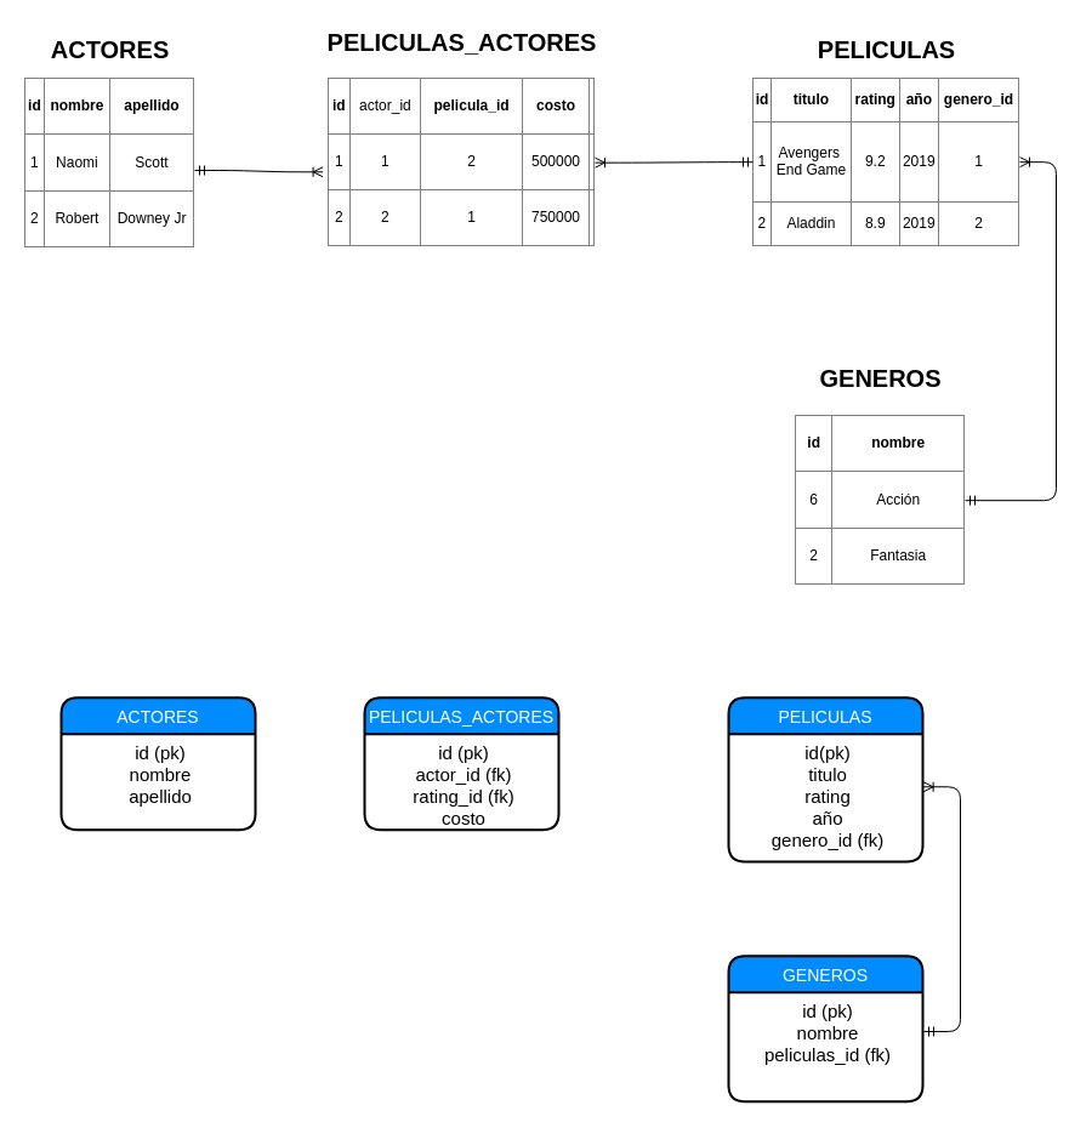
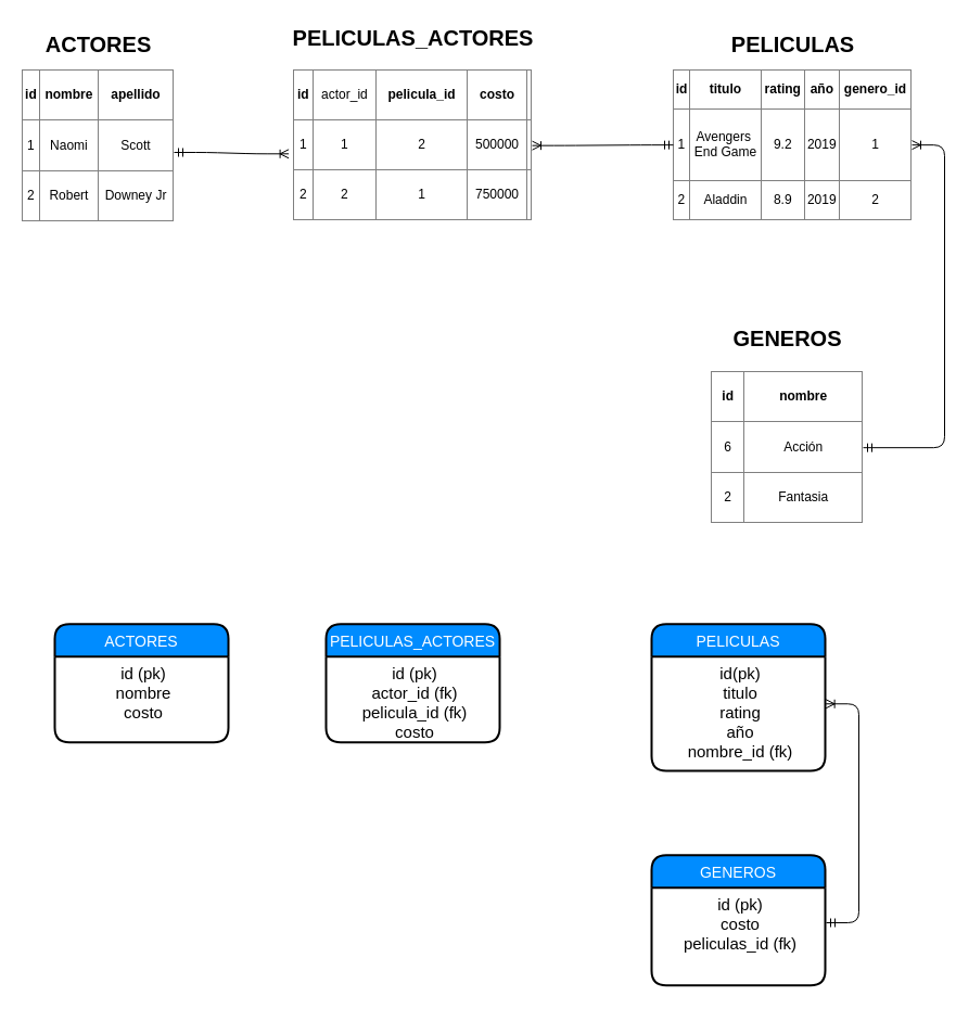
- <mxCell id="12" value="id (pk)&#10;nombre&#10;apellido" style="align=center;strokeColor=none;fillColor=none;spacingLeft=4;fontSize=15;verticalAlign=top;resizable=0;rotatable=0;part=1;" parent="11" vertex="1"><mxGeometry y="30" width="160" height="79" as="geometry" /></mxCell>
+ <mxCell id="12" value="id (pk)&#10;nombre&#10;costo" style="align=center;strokeColor=none;fillColor=none;spacingLeft=4;fontSize=15;verticalAlign=top;resizable=0;rotatable=0;part=1;" parent="11" vertex="1"><mxGeometry y="30" width="160" height="79" as="geometry" /></mxCell>
- <mxCell id="16" value="id (pk)&#10;actor_id (fk)&#10;rating_id (fk)&#10;costo&#10;" style="align=center;strokeColor=none;fillColor=none;spacingLeft=4;fontSize=15;verticalAlign=top;resizable=0;rotatable=0;part=1;" vertex="1" parent="15"><mxGeometry y="30" width="160" height="79" as="geometry" /></mxCell>
+ <mxCell id="16" value="id (pk)&#10;actor_id (fk)&#10;pelicula_id (fk)&#10;costo&#10;" style="align=center;strokeColor=none;fillColor=none;spacingLeft=4;fontSize=15;verticalAlign=top;resizable=0;rotatable=0;part=1;" vertex="1" parent="15"><mxGeometry y="30" width="160" height="79" as="geometry" /></mxCell>
- <mxCell id="10" value="id(pk)&#10;titulo&#10;rating&#10;año&#10;genero_id (fk)" style="align=center;strokeColor=none;fillColor=none;spacingLeft=4;fontSize=15;verticalAlign=top;resizable=0;rotatable=0;part=1;" parent="9" vertex="1"><mxGeometry y="30" width="160" height="105.33" as="geometry" /></mxCell>
+ <mxCell id="10" value="id(pk)&#10;titulo&#10;rating&#10;año&#10;nombre_id (fk)" style="align=center;strokeColor=none;fillColor=none;spacingLeft=4;fontSize=15;verticalAlign=top;resizable=0;rotatable=0;part=1;" parent="9" vertex="1"><mxGeometry y="30" width="160" height="105.33" as="geometry" /></mxCell>
- <mxCell id="14" value="id (pk)&#10;nombre&#10;peliculas_id (fk)&#10;" style="align=center;strokeColor=none;fillColor=none;spacingLeft=4;fontSize=15;verticalAlign=top;resizable=0;rotatable=0;part=1;" parent="13" vertex="1"><mxGeometry y="30" width="160" height="90" as="geometry" /></mxCell>
+ <mxCell id="14" value="id (pk)&#10;costo&#10;peliculas_id (fk)&#10;" style="align=center;strokeColor=none;fillColor=none;spacingLeft=4;fontSize=15;verticalAlign=top;resizable=0;rotatable=0;part=1;" parent="13" vertex="1"><mxGeometry y="30" width="160" height="90" as="geometry" /></mxCell>
